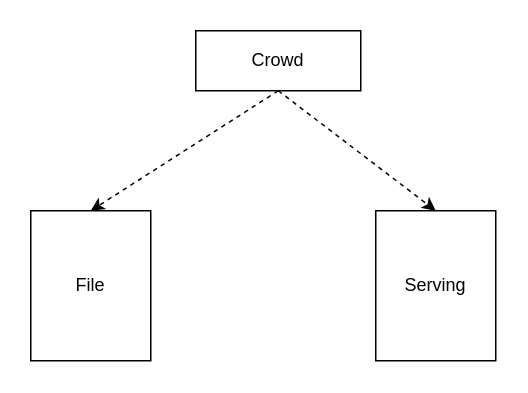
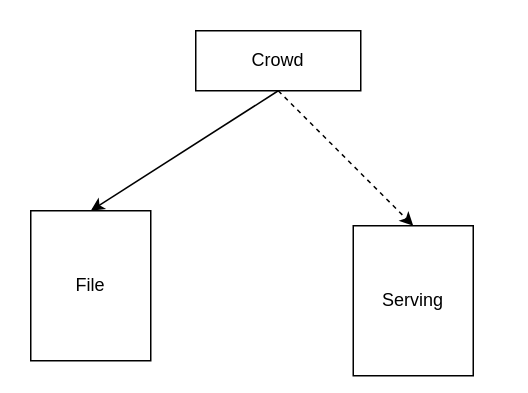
- <mxCell id="3" value="" style="endArrow=classic;html=1;rounded=0;exitX=0.5;exitY=1;exitDx=0;exitDy=0;entryX=0.5;entryY=0;entryDx=0;entryDy=0;dashed=1;" edge="1" parent="1" source="2" target="4"><mxGeometry width="50" height="50" relative="1" as="geometry"><mxPoint x="-60" y="130" as="sourcePoint" /><mxPoint x="35" y="140" as="targetPoint" /></mxGeometry></mxCell>
+ <mxCell id="3" value="" style="endArrow=classic;html=1;rounded=0;exitX=0.5;exitY=1;exitDx=0;exitDy=0;entryX=0.5;entryY=0;entryDx=0;entryDy=0;" edge="1" parent="1" source="2" target="4"><mxGeometry width="50" height="50" relative="1" as="geometry"><mxPoint x="-60" y="130" as="sourcePoint" /><mxPoint x="35" y="140" as="targetPoint" /></mxGeometry></mxCell>
- <mxCell id="5" value="Serving" style="rounded=0;whiteSpace=wrap;html=1;" vertex="1" parent="1"><mxGeometry x="250" y="140" width="80" height="100" as="geometry" /></mxCell>
+ <mxCell id="5" value="Serving" style="rounded=0;whiteSpace=wrap;html=1;" vertex="1" parent="1"><mxGeometry x="235" y="150" width="80" height="100" as="geometry" /></mxCell>
